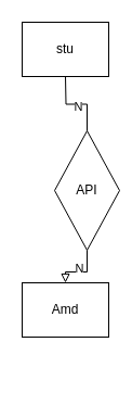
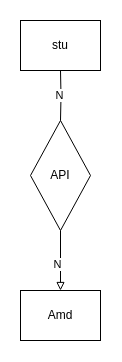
- <mxCell id="4" value="API" style="rhombus;whiteSpace=wrap;html=1;" vertex="1" parent="1"><mxGeometry x="50" y="120" width="60" height="110" as="geometry" /></mxCell>
+ <mxCell id="4" value="API" style="rhombus;whiteSpace=wrap;html=1;" vertex="1" parent="1"><mxGeometry x="30" y="120" width="60" height="110" as="geometry" /></mxCell>
- <mxCell id="8" value="Amd" style="rounded=0;whiteSpace=wrap;html=1;" vertex="1" parent="1"><mxGeometry x="20" y="260" width="80" height="50" as="geometry" /></mxCell>
+ <mxCell id="8" value="Amd" style="rounded=0;whiteSpace=wrap;html=1;" vertex="1" parent="1"><mxGeometry x="20" y="290" width="80" height="50" as="geometry" /></mxCell>
